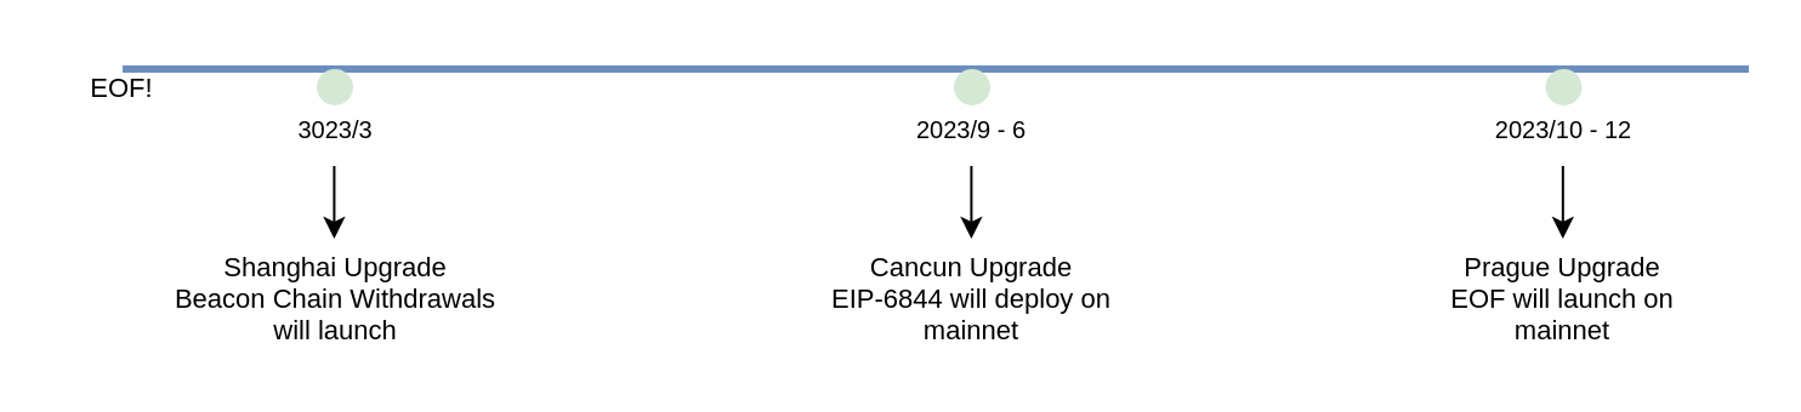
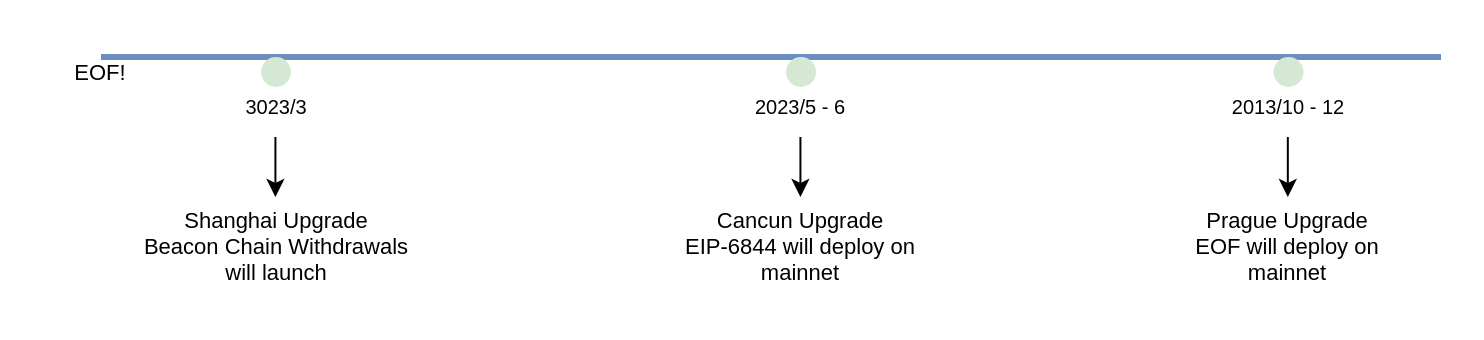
- <mxCell id="7" value="&lt;font style=&quot;font-size: 10px;&quot;&gt;2023/9 - 6&lt;br&gt;&lt;/font&gt;" style="text;html=1;strokeColor=none;fillColor=none;align=center;verticalAlign=middle;whiteSpace=wrap;rounded=0;" vertex="1" parent="1"><mxGeometry x="370" y="38" width="60" height="30" as="geometry" /></mxCell>
+ <mxCell id="7" value="&lt;font style=&quot;font-size: 10px;&quot;&gt;2023/5 - 6&lt;br&gt;&lt;/font&gt;" style="text;html=1;strokeColor=none;fillColor=none;align=center;verticalAlign=middle;whiteSpace=wrap;rounded=0;" vertex="1" parent="1"><mxGeometry x="370" y="38" width="60" height="30" as="geometry" /></mxCell>
- <mxCell id="8" value="&lt;font style=&quot;font-size: 10px;&quot;&gt;2023/10 - 12&lt;br&gt;&lt;/font&gt;" style="text;html=1;strokeColor=none;fillColor=none;align=center;verticalAlign=middle;whiteSpace=wrap;rounded=0;" vertex="1" parent="1"><mxGeometry x="613.75" y="38" width="60" height="30" as="geometry" /></mxCell>
+ <mxCell id="8" value="&lt;font style=&quot;font-size: 10px;&quot;&gt;2013/10 - 12&lt;br&gt;&lt;/font&gt;" style="text;html=1;strokeColor=none;fillColor=none;align=center;verticalAlign=middle;whiteSpace=wrap;rounded=0;" vertex="1" parent="1"><mxGeometry x="613.75" y="38" width="60" height="30" as="geometry" /></mxCell>
- <mxCell id="15" value="&lt;font style=&quot;font-size: 11px;&quot;&gt;Prague Upgrade&lt;br&gt;EOF will launch on mainnet&lt;br&gt;&lt;/font&gt;" style="text;html=1;strokeColor=none;fillColor=none;align=center;verticalAlign=middle;whiteSpace=wrap;rounded=0;fontSize=10;" vertex="1" parent="1"><mxGeometry x="581.25" y="98" width="125" height="50" as="geometry" /></mxCell>
+ <mxCell id="15" value="&lt;font style=&quot;font-size: 11px;&quot;&gt;Prague Upgrade&lt;br&gt;EOF will deploy on mainnet&lt;br&gt;&lt;/font&gt;" style="text;html=1;strokeColor=none;fillColor=none;align=center;verticalAlign=middle;whiteSpace=wrap;rounded=0;fontSize=10;" vertex="1" parent="1"><mxGeometry x="581.25" y="98" width="125" height="50" as="geometry" /></mxCell>
